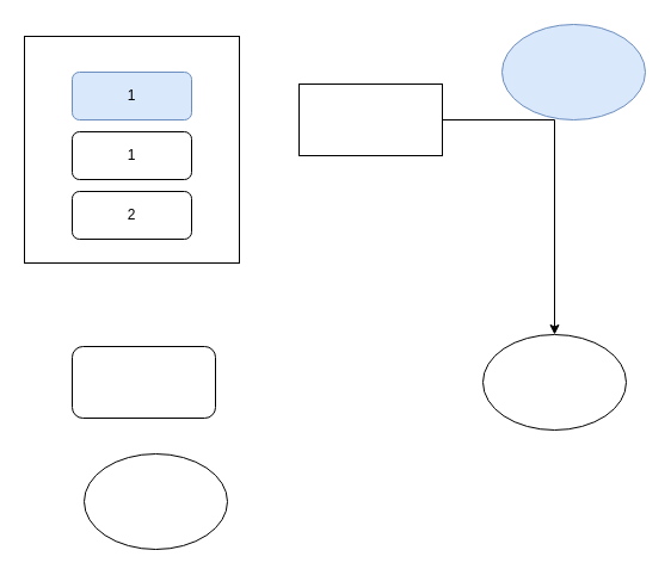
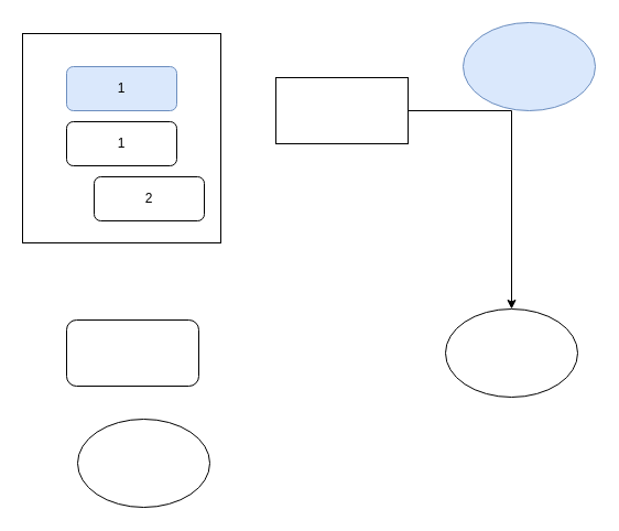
- <mxCell id="5" value="2" style="rounded=1;whiteSpace=wrap;html=1;" vertex="1" parent="1"><mxGeometry x="60" y="160" width="100" height="40" as="geometry" /></mxCell>
+ <mxCell id="5" value="2" style="rounded=1;whiteSpace=wrap;html=1;" vertex="1" parent="1"><mxGeometry x="85" y="160" width="100" height="40" as="geometry" /></mxCell>
